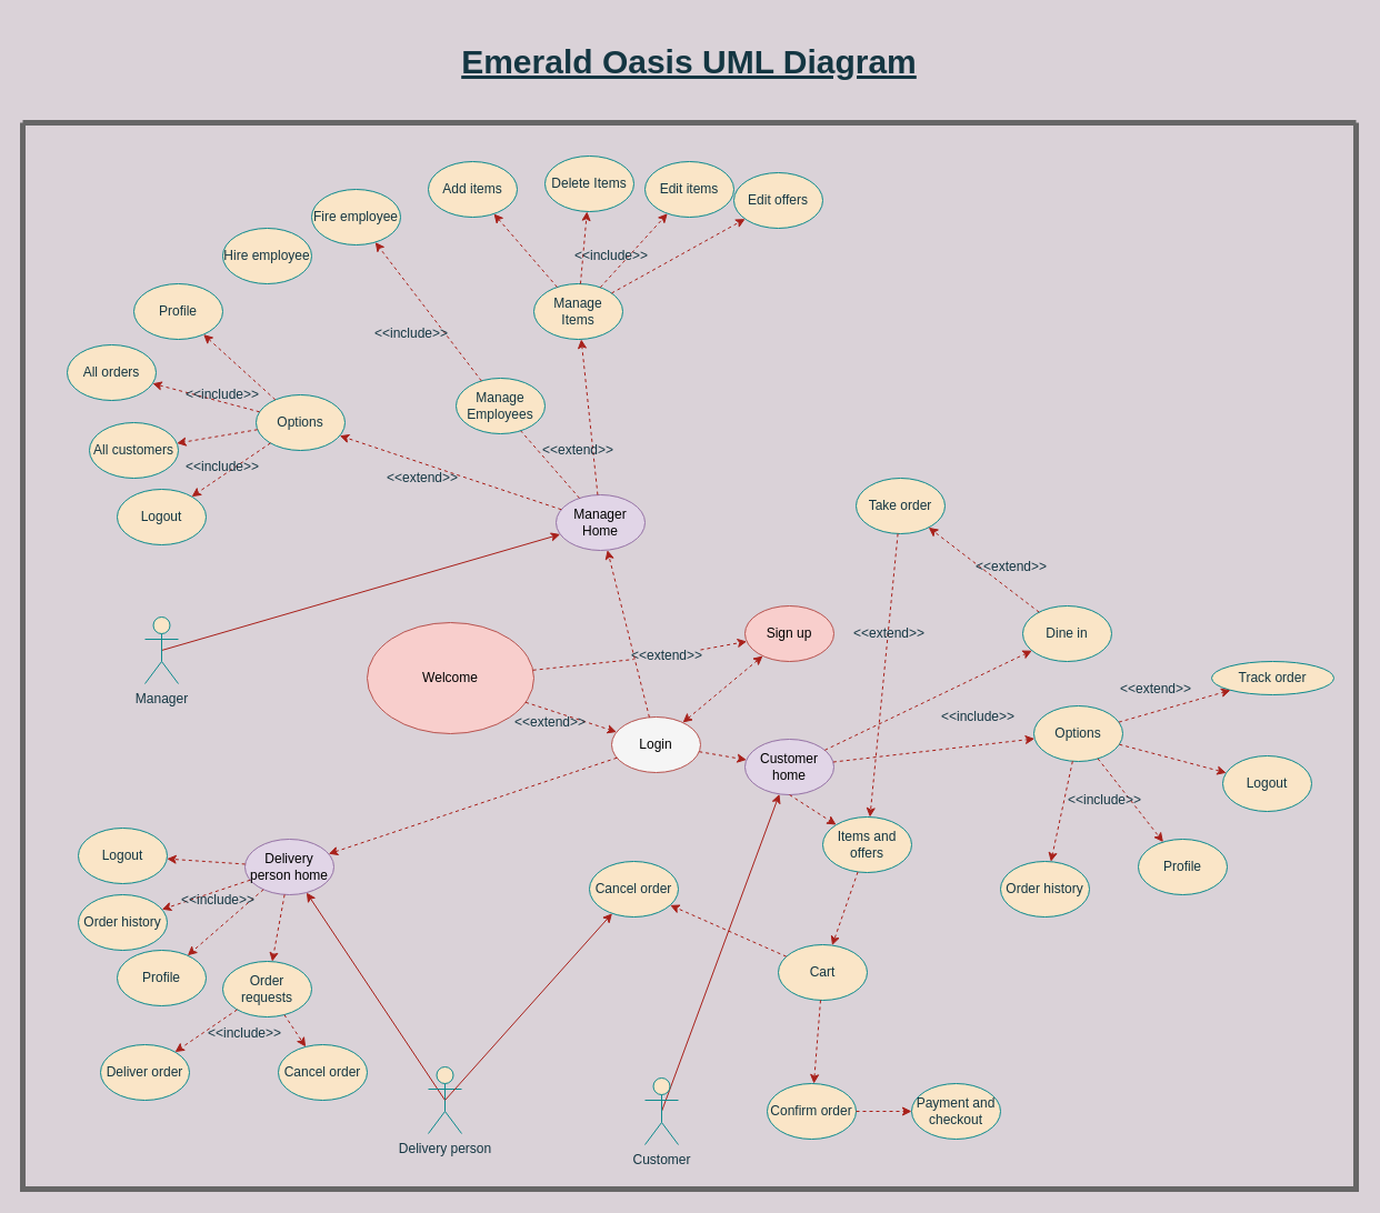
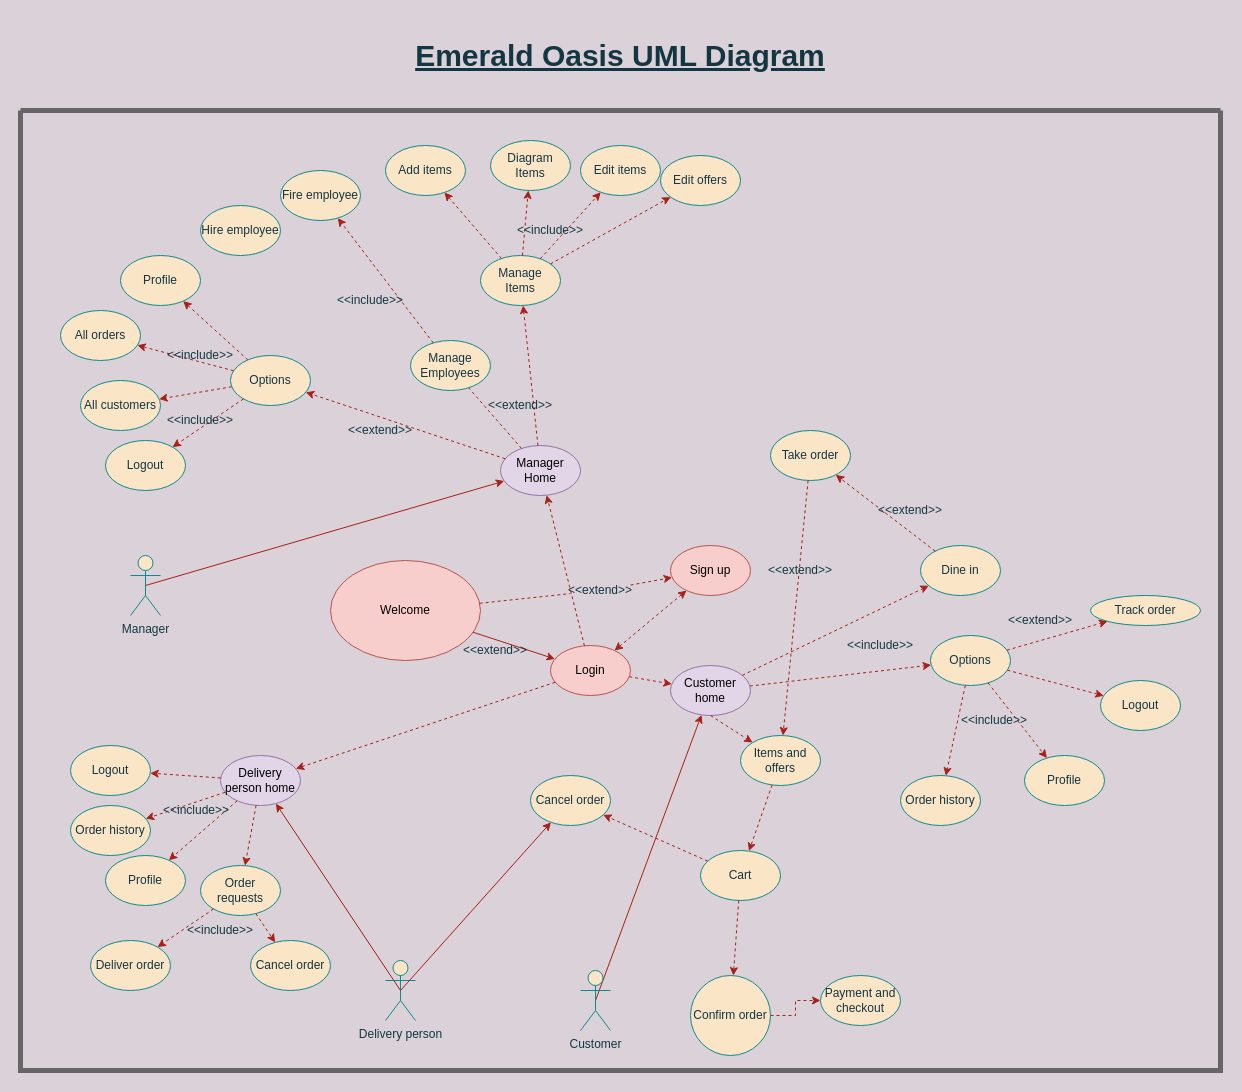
- <mxCell id="81" value="Delete Items" style="ellipse;whiteSpace=wrap;html=1;fillColor=#FAE5C7;strokeColor=#0F8B8D;fontColor=#143642;container=0;" parent="1" vertex="1"><mxGeometry x="490" y="140" width="80" height="50" as="geometry" /></mxCell>
+ <mxCell id="81" value="Diagram Items" style="ellipse;whiteSpace=wrap;html=1;fillColor=#FAE5C7;strokeColor=#0F8B8D;fontColor=#143642;container=0;" parent="1" vertex="1"><mxGeometry x="490" y="140" width="80" height="50" as="geometry" /></mxCell>
- <mxCell id="29" value="" style="endArrow=classic;html=1;rounded=0;dashed=1;startArrow=none;labelBackgroundColor=#DAD2D8;strokeColor=#A8201A;fontColor=#143642;" parent="1" source="27" target="5" edge="1"><mxGeometry width="50" height="50" relative="1" as="geometry"><mxPoint x="530" y="656.622" as="sourcePoint" /><mxPoint x="710" y="665" as="targetPoint" /></mxGeometry></mxCell>
+ <mxCell id="29" value="" style="endArrow=classic;html=1;rounded=0;dashed=0;startArrow=none;labelBackgroundColor=#DAD2D8;strokeColor=#A8201A;fontColor=#143642;" parent="1" source="27" target="5" edge="1"><mxGeometry width="50" height="50" relative="1" as="geometry"><mxPoint x="530" y="656.622" as="sourcePoint" /><mxPoint x="710" y="665" as="targetPoint" /></mxGeometry></mxCell>
- <mxCell id="5" value="Login" style="ellipse;whiteSpace=wrap;html=1;fillColor=#f5f5f5;strokeColor=#b85450;container=0;" parent="1" vertex="1"><mxGeometry x="550" y="645" width="80" height="50" as="geometry" /></mxCell>
+ <mxCell id="5" value="Login" style="ellipse;whiteSpace=wrap;html=1;fillColor=#f8cecc;strokeColor=#b85450;container=0;" parent="1" vertex="1"><mxGeometry x="550" y="645" width="80" height="50" as="geometry" /></mxCell>
- <mxCell id="8" value="Confirm order" style="ellipse;whiteSpace=wrap;html=1;fillColor=#FAE5C7;strokeColor=#0F8B8D;fontColor=#143642;container=0;" parent="1" vertex="1"><mxGeometry x="690" y="975" width="80" height="50" as="geometry" /></mxCell>
+ <mxCell id="8" value="Confirm order" style="ellipse;whiteSpace=wrap;html=1;fillColor=#FAE5C7;strokeColor=#0F8B8D;fontColor=#143642;container=0;" parent="1" vertex="1"><mxGeometry x="690" y="975" width="80" height="80" as="geometry" /></mxCell>
